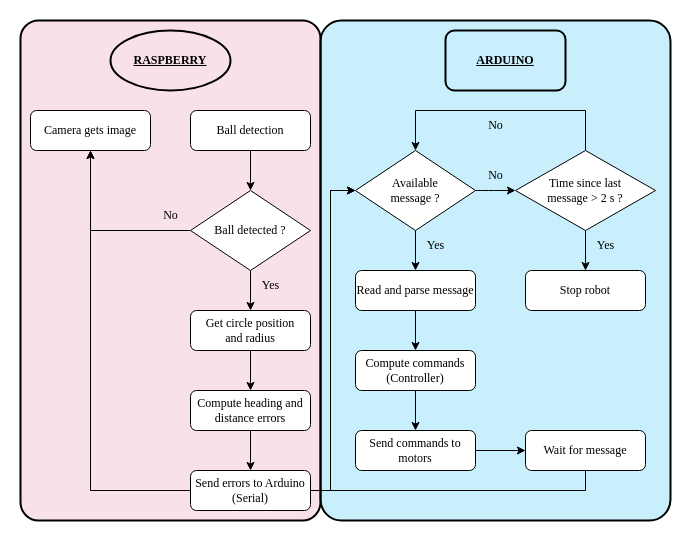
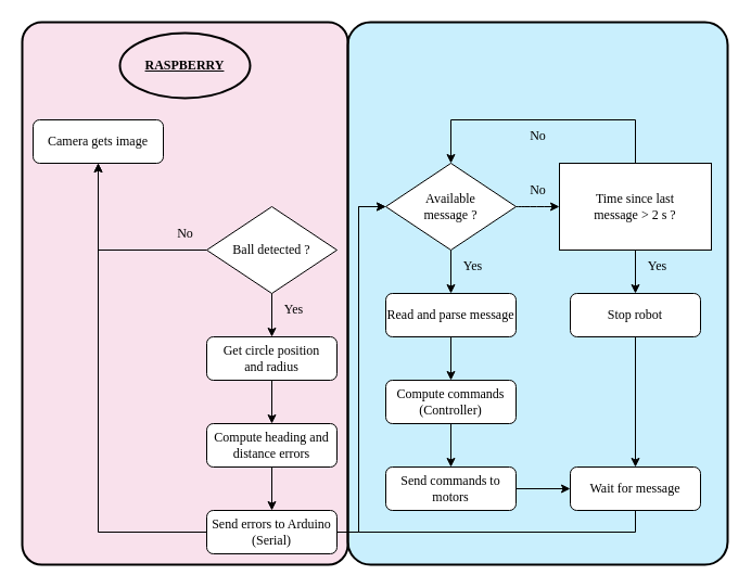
- <mxCell id="4" value="&lt;b&gt;&lt;u&gt;ARDUINO&lt;/u&gt;&lt;/b&gt;" style="rounded=1;whiteSpace=wrap;html=1;fontFamily=Tahoma;fontSize=12;fontColor=default;strokeColor=default;fillColor=none;strokeWidth=2;" parent="2" vertex="1"><mxGeometry x="105" y="10" width="120" height="60" as="geometry" /></mxCell>
- <mxCell id="30" value="Ball detection" style="rounded=1;whiteSpace=wrap;html=1;fontFamily=Tahoma;" parent="28" vertex="1"><mxGeometry x="160" width="120" height="40" as="geometry" /></mxCell>
- <mxCell id="33" style="edgeStyle=orthogonalEdgeStyle;rounded=0;orthogonalLoop=1;jettySize=auto;html=1;exitX=0.5;exitY=1;exitDx=0;exitDy=0;entryX=0.5;entryY=0;entryDx=0;entryDy=0;fontFamily=Tahoma;fontSize=12;fontColor=default;" parent="28" source="30" target="32" edge="1"><mxGeometry relative="1" as="geometry" /></mxCell>
- <mxCell id="6" value="Time since last &lt;br&gt;message &amp;gt; 2 s ?" style="rhombus;whiteSpace=wrap;html=1;rounded=0;fontFamily=Tahoma;fontSize=12;fontColor=default;strokeColor=default;fillColor=default;" parent="5" vertex="1"><mxGeometry x="160" y="40" width="140" height="80" as="geometry" /></mxCell>
+ <mxCell id="6" value="Time since last &lt;br&gt;message &amp;gt; 2 s ?" style="whiteSpace=wrap;html=1;fontFamily=Tahoma;fontSize=12;fontColor=default;strokeColor=default;fillColor=default;rounded=0;" parent="5" vertex="1"><mxGeometry x="160" y="40" width="140" height="80" as="geometry" /></mxCell>
+ <mxCell id="24" style="edgeStyle=orthogonalEdgeStyle;rounded=0;orthogonalLoop=1;jettySize=auto;html=1;exitX=0.5;exitY=1;exitDx=0;exitDy=0;entryX=0.5;entryY=0;entryDx=0;entryDy=0;fontFamily=Tahoma;fontSize=12;fontColor=default;elbow=vertical;" parent="5" source="19" target="22" edge="1"><mxGeometry relative="1" as="geometry" /></mxCell>
